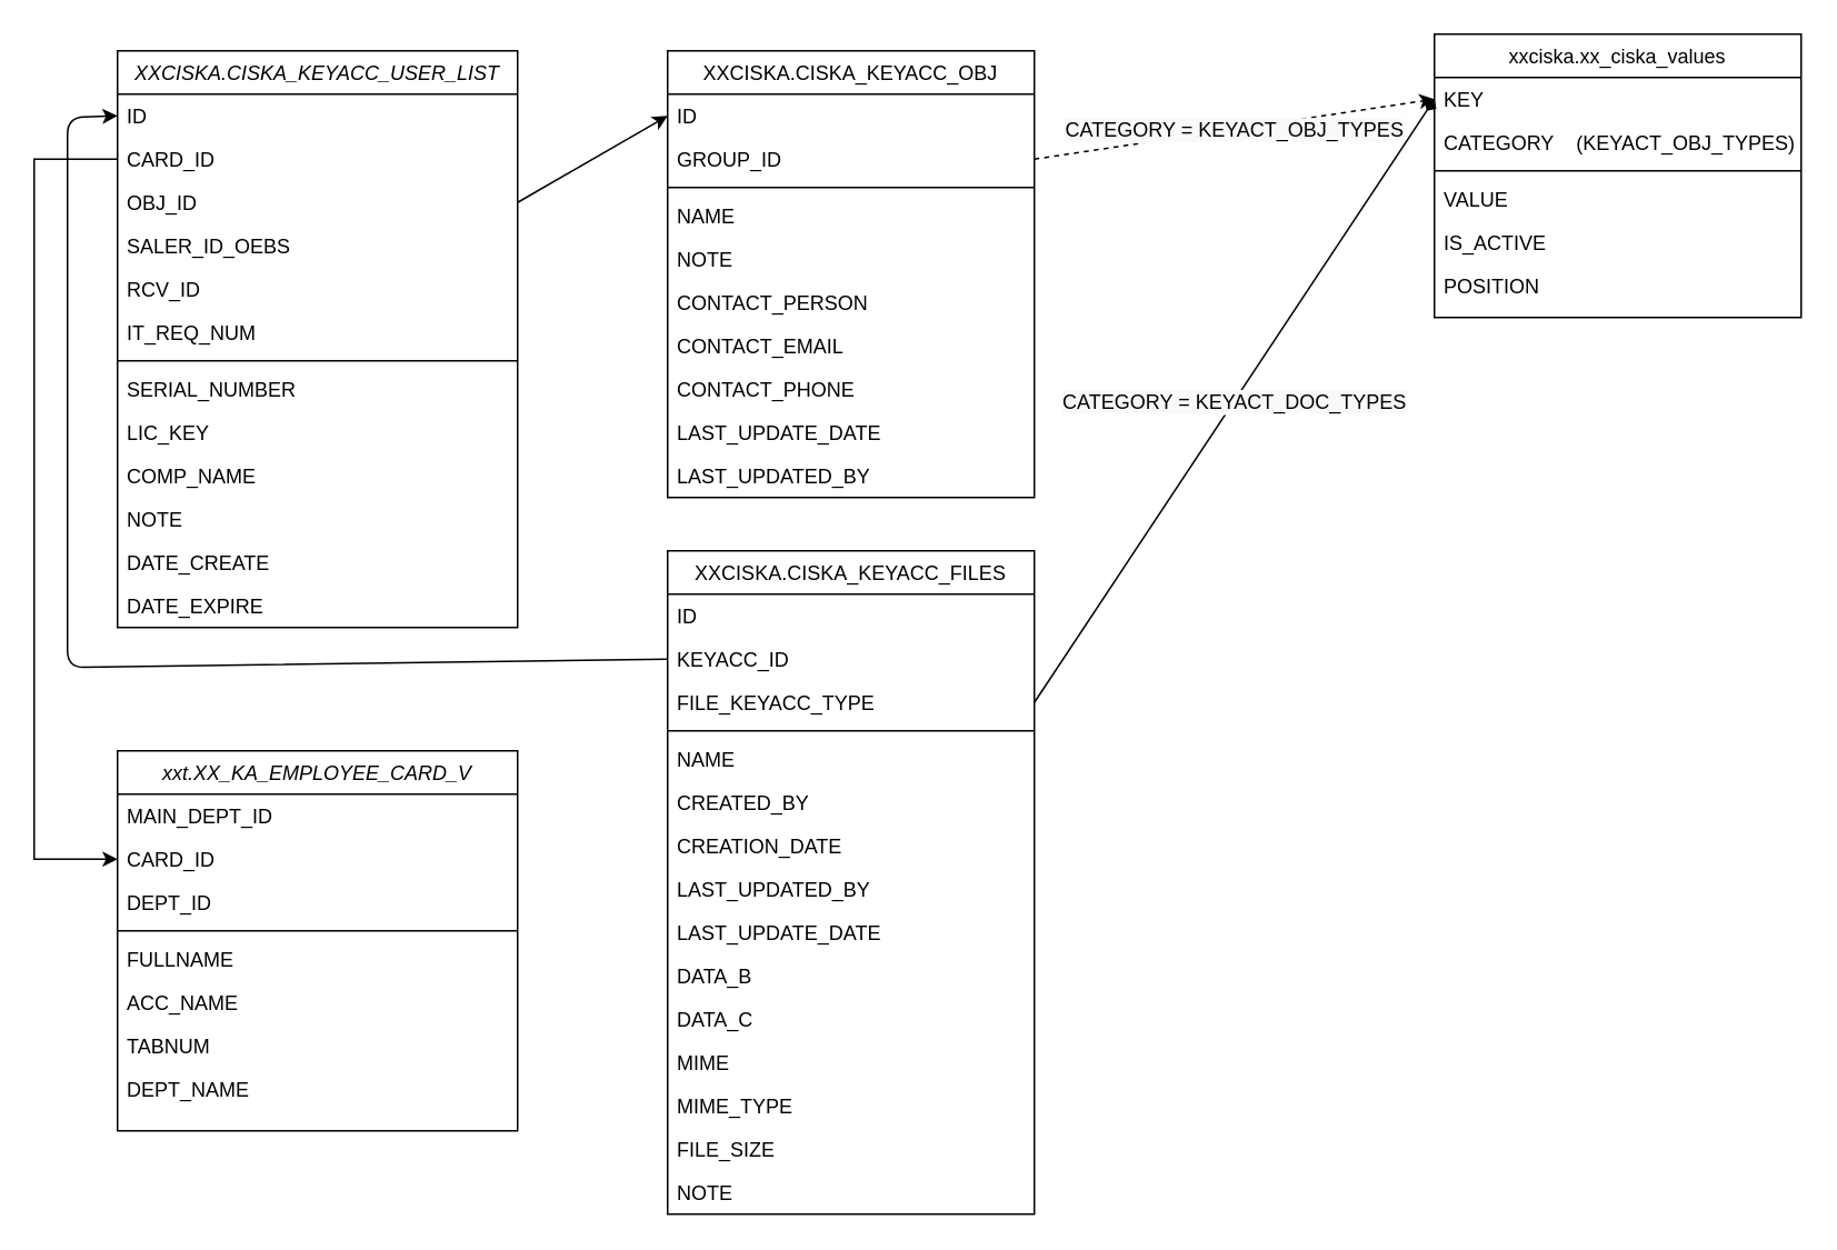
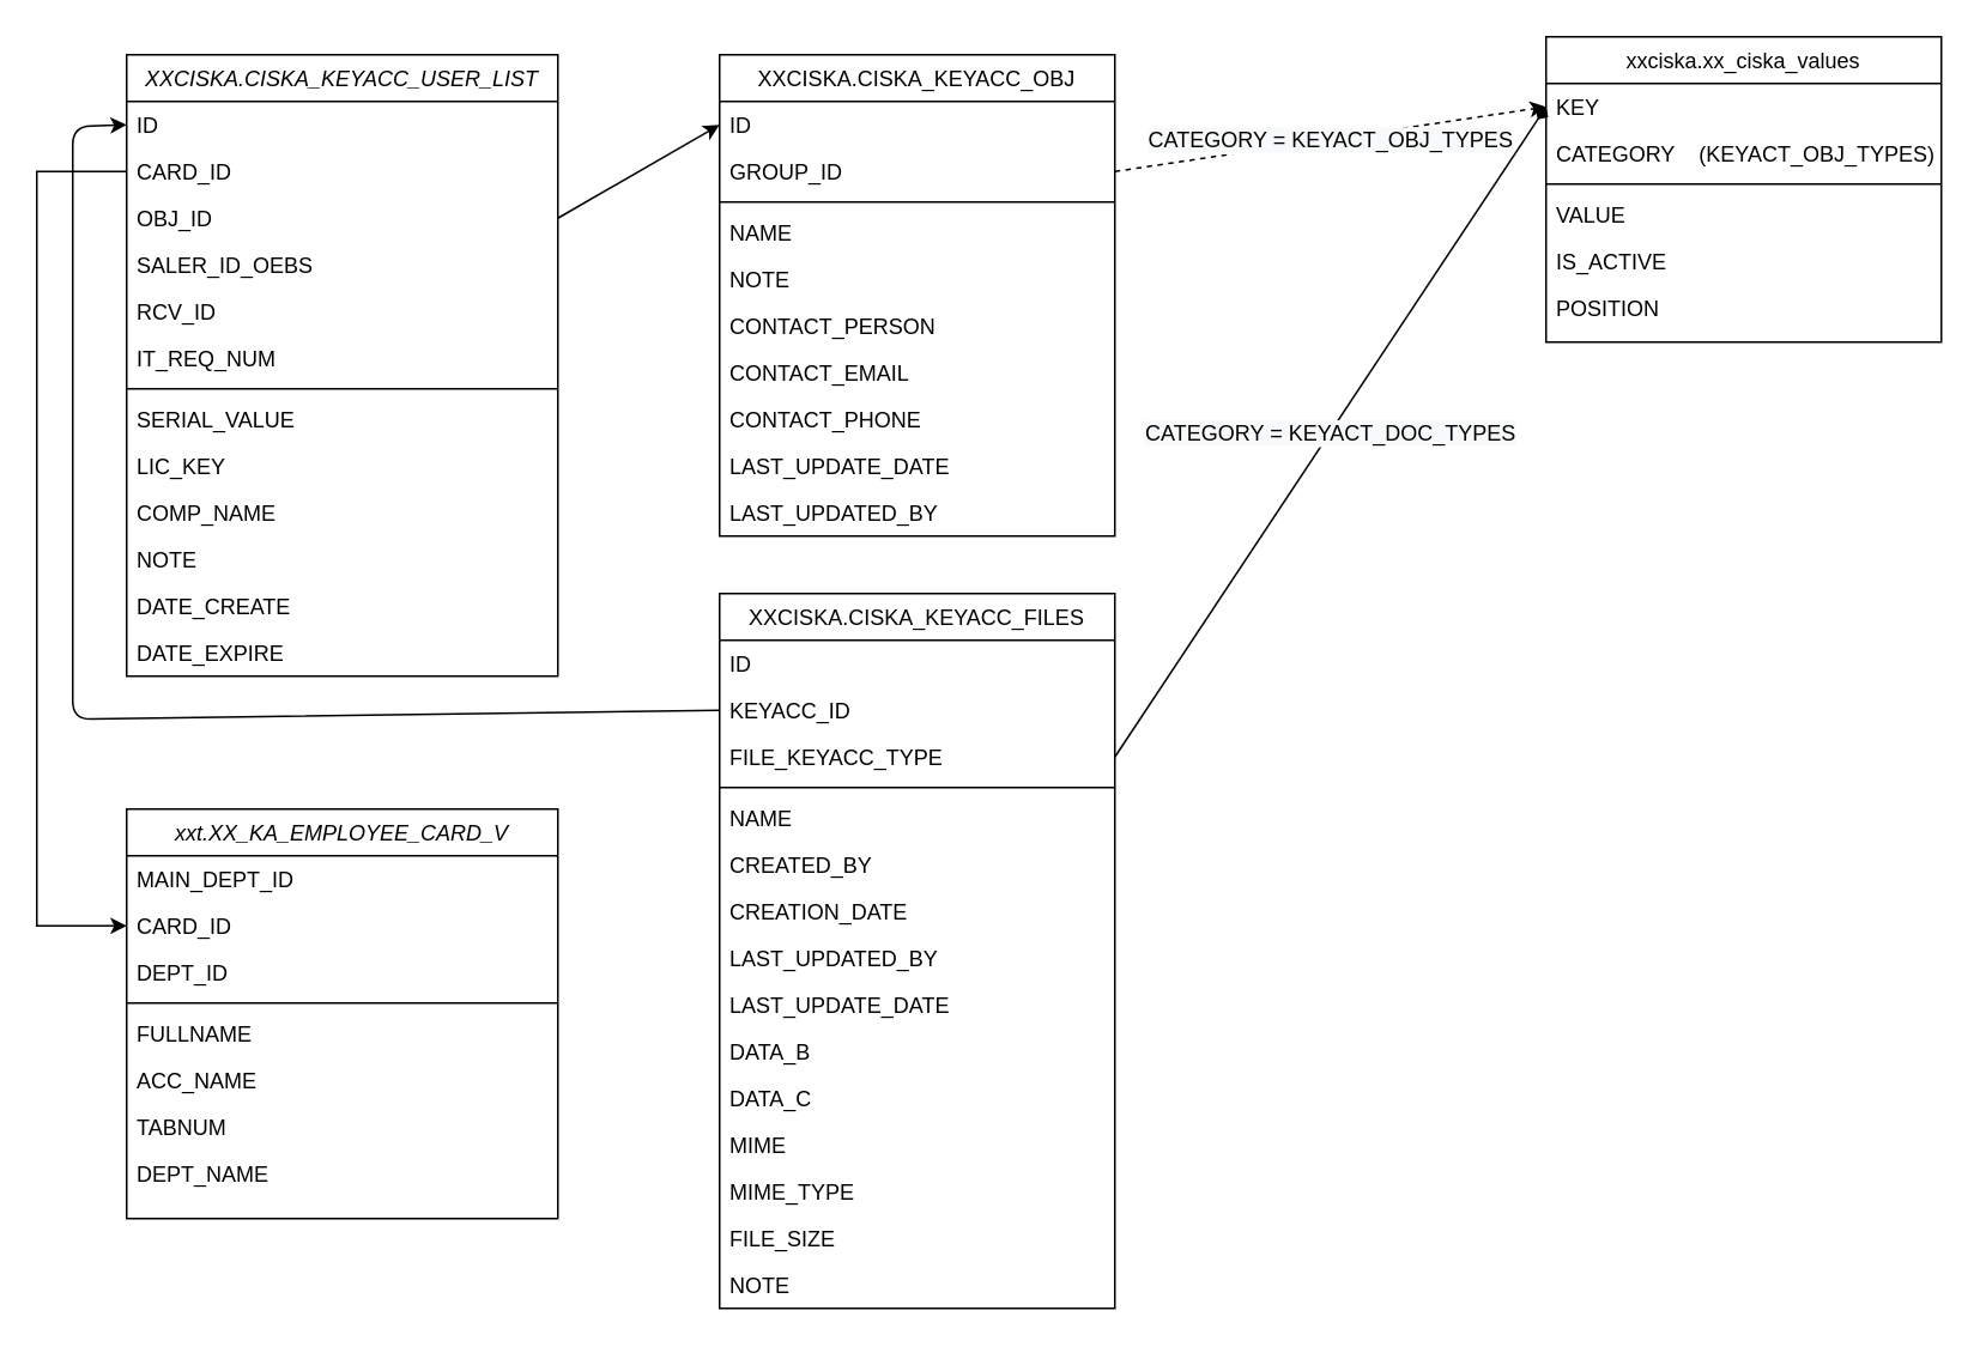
- <mxCell id="10" value="SERIAL_NUMBER" style="text;align=left;verticalAlign=top;spacingLeft=4;spacingRight=4;overflow=hidden;rotatable=0;points=[[0,0.5],[1,0.5]];portConstraint=eastwest;" parent="2" vertex="1"><mxGeometry y="190" width="240" height="26" as="geometry" /></mxCell>
+ <mxCell id="10" value="SERIAL_VALUE" style="text;align=left;verticalAlign=top;spacingLeft=4;spacingRight=4;overflow=hidden;rotatable=0;points=[[0,0.5],[1,0.5]];portConstraint=eastwest;" parent="2" vertex="1"><mxGeometry y="190" width="240" height="26" as="geometry" /></mxCell>
